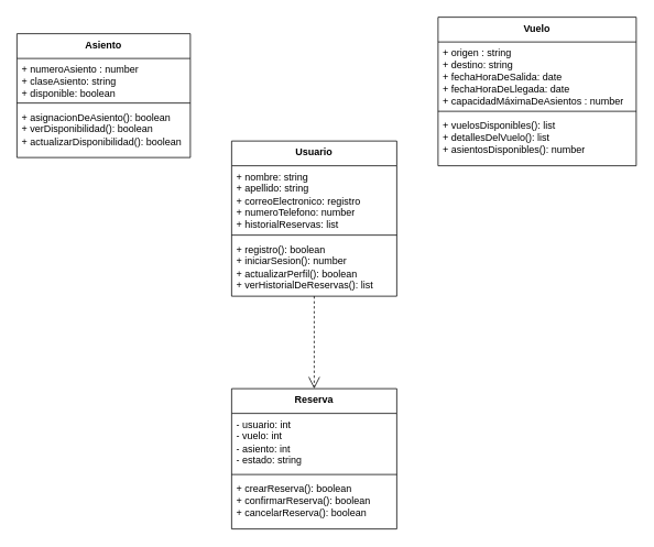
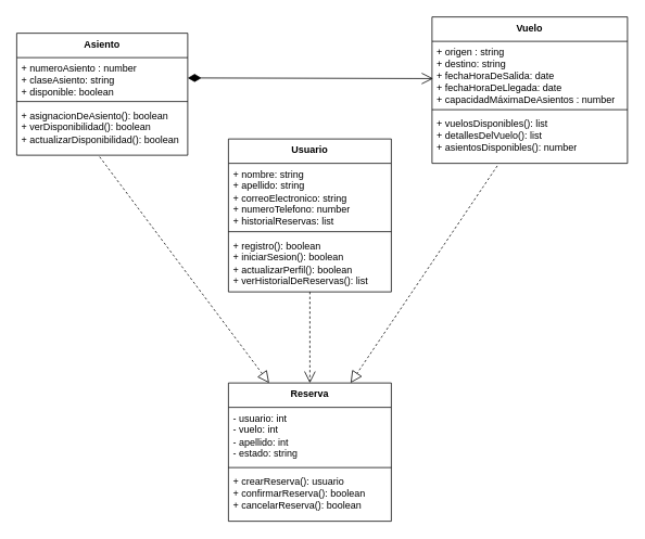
+ <mxCell id="21" value="" style="endArrow=open;html=1;endSize=12;startArrow=diamondThin;startSize=14;startFill=1;align=left;verticalAlign=bottom;rounded=0;entryX=0.006;entryY=0.572;entryDx=0;entryDy=0;entryPerimeter=0;exitX=1;exitY=0.5;exitDx=0;exitDy=0;" parent="1" source="7" target="11" edge="1"><mxGeometry x="0.857" y="7" relative="1" as="geometry"><mxPoint x="290" y="290" as="sourcePoint" /><mxPoint x="420" y="290" as="targetPoint" /><mxPoint as="offset" /></mxGeometry></mxCell>
- <mxCell id="3" value="&lt;div&gt;+ nombre: string&lt;/div&gt;&lt;div&gt;+ apellido: string&lt;br&gt;&lt;/div&gt;&lt;div&gt;+ correoElectronico: registro&lt;/div&gt;&lt;div&gt;+ numeroTelefono: number&lt;/div&gt;&lt;div&gt;+ historialReservas: list&lt;br&gt;&lt;/div&gt;" style="text;strokeColor=none;fillColor=none;align=left;verticalAlign=top;spacingLeft=4;spacingRight=4;overflow=hidden;rotatable=0;points=[[0,0.5],[1,0.5]];portConstraint=eastwest;whiteSpace=wrap;html=1;" parent="2" vertex="1"><mxGeometry y="30" width="200" height="80" as="geometry" /></mxCell>
+ <mxCell id="3" value="&lt;div&gt;+ nombre: string&lt;/div&gt;&lt;div&gt;+ apellido: string&lt;br&gt;&lt;/div&gt;&lt;div&gt;+ correoElectronico: string&lt;/div&gt;&lt;div&gt;+ numeroTelefono: number&lt;/div&gt;&lt;div&gt;+ historialReservas: list&lt;br&gt;&lt;/div&gt;" style="text;strokeColor=none;fillColor=none;align=left;verticalAlign=top;spacingLeft=4;spacingRight=4;overflow=hidden;rotatable=0;points=[[0,0.5],[1,0.5]];portConstraint=eastwest;whiteSpace=wrap;html=1;" parent="2" vertex="1"><mxGeometry y="30" width="200" height="80" as="geometry" /></mxCell>
+ <mxCell id="19" value="" style="endArrow=block;dashed=1;endFill=0;endSize=12;html=1;rounded=0;exitX=0.485;exitY=1.032;exitDx=0;exitDy=0;entryX=0.25;entryY=0;entryDx=0;entryDy=0;exitPerimeter=0;" parent="1" source="9" target="14" edge="1"><mxGeometry width="160" relative="1" as="geometry"><mxPoint x="130" y="180" as="sourcePoint" /><mxPoint x="130" y="360" as="targetPoint" /></mxGeometry></mxCell>
+ <mxCell id="20" value="" style="endArrow=block;dashed=1;endFill=0;endSize=12;html=1;rounded=0;exitX=0.334;exitY=1.05;exitDx=0;exitDy=0;entryX=0.75;entryY=0;entryDx=0;entryDy=0;exitPerimeter=0;" parent="1" source="13" target="14" edge="1"><mxGeometry width="160" relative="1" as="geometry"><mxPoint x="400" y="190" as="sourcePoint" /><mxPoint x="400" y="370" as="targetPoint" /></mxGeometry></mxCell>
- <mxCell id="5" value="&lt;div&gt;+ registro(): boolean&lt;/div&gt;&lt;div&gt;+ iniciarSesion(): number&lt;/div&gt;&lt;div&gt;+ actualizarPerfil(): boolean&lt;/div&gt;&lt;div&gt;+ verHistorialDeReservas(): list&lt;br&gt;&lt;/div&gt;" style="text;strokeColor=none;fillColor=none;align=left;verticalAlign=top;spacingLeft=4;spacingRight=4;overflow=hidden;rotatable=0;points=[[0,0.5],[1,0.5]];portConstraint=eastwest;whiteSpace=wrap;html=1;" parent="2" vertex="1"><mxGeometry y="118" width="200" height="70" as="geometry" /></mxCell>
+ <mxCell id="5" value="&lt;div&gt;+ registro(): boolean&lt;/div&gt;&lt;div&gt;+ iniciarSesion(): boolean&lt;/div&gt;&lt;div&gt;+ actualizarPerfil(): boolean&lt;/div&gt;&lt;div&gt;+ verHistorialDeReservas(): list&lt;br&gt;&lt;/div&gt;" style="text;strokeColor=none;fillColor=none;align=left;verticalAlign=top;spacingLeft=4;spacingRight=4;overflow=hidden;rotatable=0;points=[[0,0.5],[1,0.5]];portConstraint=eastwest;whiteSpace=wrap;html=1;" parent="2" vertex="1"><mxGeometry y="118" width="200" height="70" as="geometry" /></mxCell>
- <mxCell id="15" value="&lt;div&gt;- usuario: int&lt;/div&gt;&lt;div&gt;- vuelo: int&lt;/div&gt;&lt;div&gt;- asiento: int&lt;/div&gt;&lt;div&gt;- estado: string&lt;br&gt;&lt;/div&gt;" style="text;strokeColor=none;fillColor=none;align=left;verticalAlign=top;spacingLeft=4;spacingRight=4;overflow=hidden;rotatable=0;points=[[0,0.5],[1,0.5]];portConstraint=eastwest;whiteSpace=wrap;html=1;" parent="14" vertex="1"><mxGeometry y="30" width="200" height="70" as="geometry" /></mxCell>
+ <mxCell id="15" value="&lt;div&gt;- usuario: int&lt;/div&gt;&lt;div&gt;- vuelo: int&lt;/div&gt;&lt;div&gt;- apellido: int&lt;/div&gt;&lt;div&gt;- estado: string&lt;br&gt;&lt;/div&gt;" style="text;strokeColor=none;fillColor=none;align=left;verticalAlign=top;spacingLeft=4;spacingRight=4;overflow=hidden;rotatable=0;points=[[0,0.5],[1,0.5]];portConstraint=eastwest;whiteSpace=wrap;html=1;" parent="14" vertex="1"><mxGeometry y="30" width="200" height="70" as="geometry" /></mxCell>
- <mxCell id="17" value="&lt;div&gt;+ crearReserva(): boolean&lt;/div&gt;&lt;div&gt;+ confirmarReserva(): boolean&lt;/div&gt;&lt;div&gt;+ cancelarReserva(): boolean&lt;br&gt;&lt;/div&gt;" style="text;strokeColor=none;fillColor=none;align=left;verticalAlign=top;spacingLeft=4;spacingRight=4;overflow=hidden;rotatable=0;points=[[0,0.5],[1,0.5]];portConstraint=eastwest;whiteSpace=wrap;html=1;" parent="14" vertex="1"><mxGeometry y="108" width="200" height="62" as="geometry" /></mxCell>
+ <mxCell id="17" value="&lt;div&gt;+ crearReserva(): usuario&lt;/div&gt;&lt;div&gt;+ confirmarReserva(): boolean&lt;/div&gt;&lt;div&gt;+ cancelarReserva(): boolean&lt;br&gt;&lt;/div&gt;" style="text;strokeColor=none;fillColor=none;align=left;verticalAlign=top;spacingLeft=4;spacingRight=4;overflow=hidden;rotatable=0;points=[[0,0.5],[1,0.5]];portConstraint=eastwest;whiteSpace=wrap;html=1;" parent="14" vertex="1"><mxGeometry y="108" width="200" height="62" as="geometry" /></mxCell>
